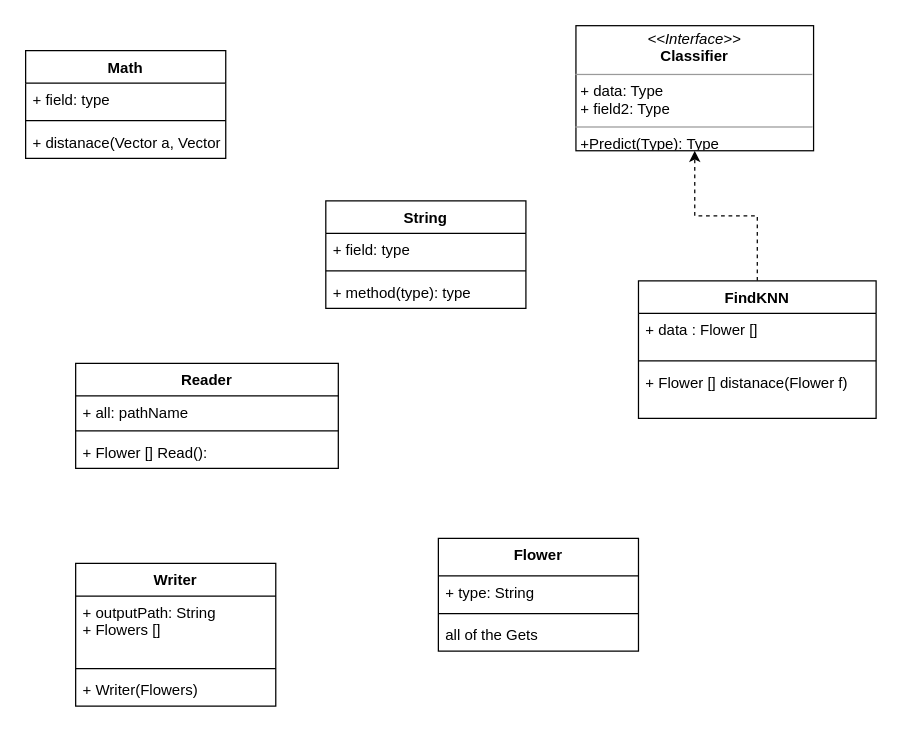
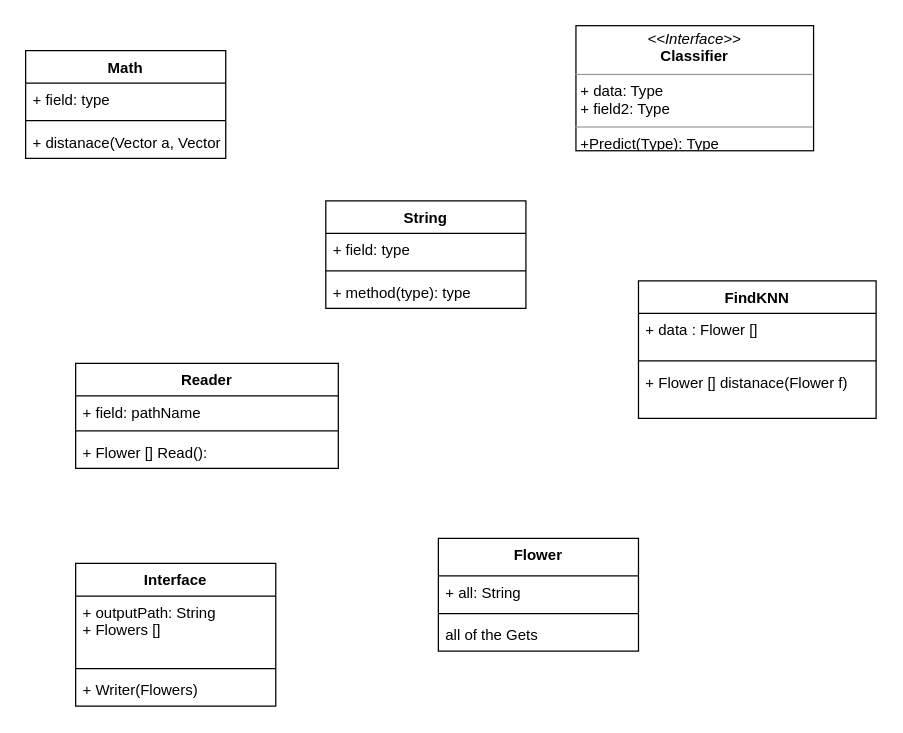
- <mxCell id="6" style="edgeStyle=orthogonalEdgeStyle;rounded=0;orthogonalLoop=1;jettySize=auto;html=1;exitX=0.5;exitY=0;exitDx=0;exitDy=0;dashed=1;entryX=0.5;entryY=1;entryDx=0;entryDy=0;" edge="1" parent="1" source="7" target="23"><mxGeometry relative="1" as="geometry"><mxPoint x="335" y="160" as="targetPoint" /></mxGeometry></mxCell>
- <mxCell id="3" value="+ all: pathName&#10;" style="text;strokeColor=none;fillColor=none;align=left;verticalAlign=top;spacingLeft=4;spacingRight=4;overflow=hidden;rotatable=0;points=[[0,0.5],[1,0.5]];portConstraint=eastwest;" vertex="1" parent="2"><mxGeometry y="26" width="210" height="24" as="geometry" /></mxCell>
+ <mxCell id="3" value="+ field: pathName&#10;" style="text;strokeColor=none;fillColor=none;align=left;verticalAlign=top;spacingLeft=4;spacingRight=4;overflow=hidden;rotatable=0;points=[[0,0.5],[1,0.5]];portConstraint=eastwest;" vertex="1" parent="2"><mxGeometry y="26" width="210" height="24" as="geometry" /></mxCell>
- <mxCell id="15" value="Writer" style="swimlane;fontStyle=1;align=center;verticalAlign=top;childLayout=stackLayout;horizontal=1;startSize=26;horizontalStack=0;resizeParent=1;resizeParentMax=0;resizeLast=0;collapsible=1;marginBottom=0;" vertex="1" parent="1"><mxGeometry x="60" y="450" width="160" height="114" as="geometry" /></mxCell>
+ <mxCell id="15" value="Interface" style="swimlane;fontStyle=1;align=center;verticalAlign=top;childLayout=stackLayout;horizontal=1;startSize=26;horizontalStack=0;resizeParent=1;resizeParentMax=0;resizeLast=0;collapsible=1;marginBottom=0;" vertex="1" parent="1"><mxGeometry x="60" y="450" width="160" height="114" as="geometry" /></mxCell>
- <mxCell id="12" value="+ type: String&#10;" style="text;strokeColor=none;fillColor=none;align=left;verticalAlign=top;spacingLeft=4;spacingRight=4;overflow=hidden;rotatable=0;points=[[0,0.5],[1,0.5]];portConstraint=eastwest;" vertex="1" parent="11"><mxGeometry y="30" width="160" height="26" as="geometry" /></mxCell>
+ <mxCell id="12" value="+ all: String&#10;" style="text;strokeColor=none;fillColor=none;align=left;verticalAlign=top;spacingLeft=4;spacingRight=4;overflow=hidden;rotatable=0;points=[[0,0.5],[1,0.5]];portConstraint=eastwest;" vertex="1" parent="11"><mxGeometry y="30" width="160" height="26" as="geometry" /></mxCell>
